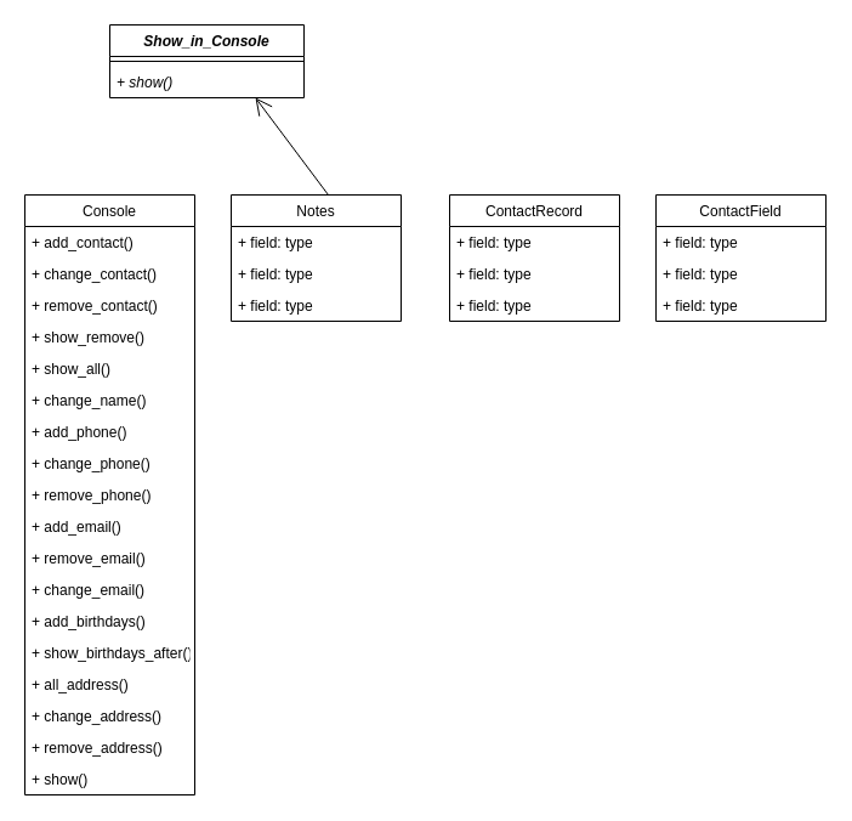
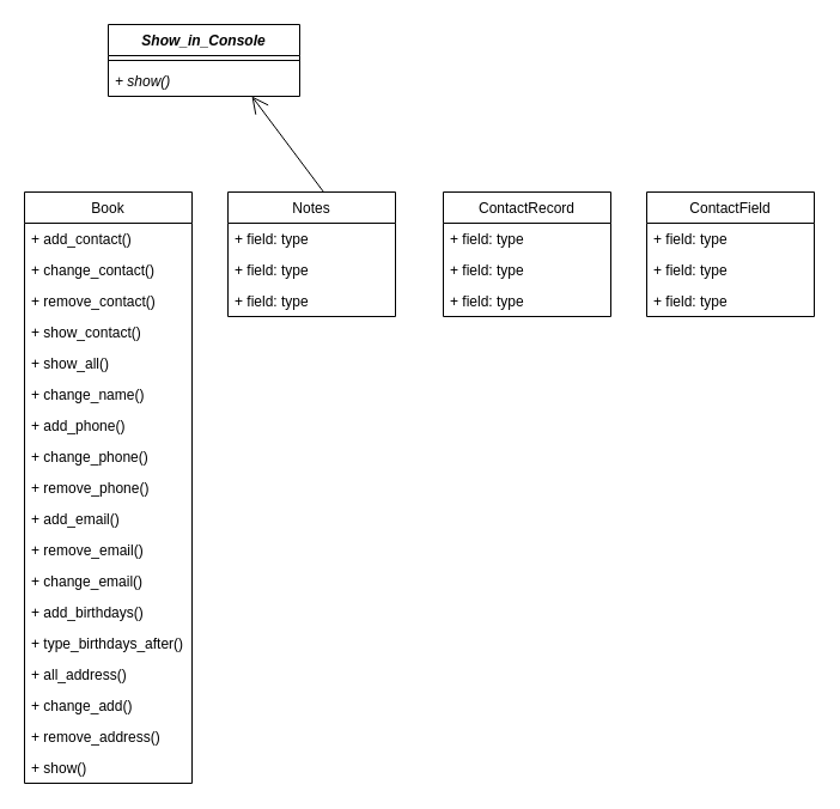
- <mxCell id="5" value="Console" style="swimlane;fontStyle=0;childLayout=stackLayout;horizontal=1;startSize=26;fillColor=none;horizontalStack=0;resizeParent=1;resizeParentMax=0;resizeLast=0;collapsible=1;marginBottom=0;" vertex="1" parent="1"><mxGeometry x="20" y="160" width="140" height="494" as="geometry" /></mxCell>
+ <mxCell id="5" value="Book" style="swimlane;fontStyle=0;childLayout=stackLayout;horizontal=1;startSize=26;fillColor=none;horizontalStack=0;resizeParent=1;resizeParentMax=0;resizeLast=0;collapsible=1;marginBottom=0;" vertex="1" parent="1"><mxGeometry x="20" y="160" width="140" height="494" as="geometry" /></mxCell>
- <mxCell id="9" value="+ show_remove()" style="text;strokeColor=none;fillColor=none;align=left;verticalAlign=top;spacingLeft=4;spacingRight=4;overflow=hidden;rotatable=0;points=[[0,0.5],[1,0.5]];portConstraint=eastwest;" vertex="1" parent="5"><mxGeometry y="104" width="140" height="26" as="geometry" /></mxCell>
+ <mxCell id="9" value="+ show_contact()" style="text;strokeColor=none;fillColor=none;align=left;verticalAlign=top;spacingLeft=4;spacingRight=4;overflow=hidden;rotatable=0;points=[[0,0.5],[1,0.5]];portConstraint=eastwest;" vertex="1" parent="5"><mxGeometry y="104" width="140" height="26" as="geometry" /></mxCell>
- <mxCell id="19" value="+ show_birthdays_after()" style="text;strokeColor=none;fillColor=none;align=left;verticalAlign=top;spacingLeft=4;spacingRight=4;overflow=hidden;rotatable=0;points=[[0,0.5],[1,0.5]];portConstraint=eastwest;" vertex="1" parent="5"><mxGeometry y="364" width="140" height="26" as="geometry" /></mxCell>
+ <mxCell id="19" value="+ type_birthdays_after()" style="text;strokeColor=none;fillColor=none;align=left;verticalAlign=top;spacingLeft=4;spacingRight=4;overflow=hidden;rotatable=0;points=[[0,0.5],[1,0.5]];portConstraint=eastwest;" vertex="1" parent="5"><mxGeometry y="364" width="140" height="26" as="geometry" /></mxCell>
- <mxCell id="21" value="+ change_address()" style="text;strokeColor=none;fillColor=none;align=left;verticalAlign=top;spacingLeft=4;spacingRight=4;overflow=hidden;rotatable=0;points=[[0,0.5],[1,0.5]];portConstraint=eastwest;" vertex="1" parent="5"><mxGeometry y="416" width="140" height="26" as="geometry" /></mxCell>
+ <mxCell id="21" value="+ change_add()" style="text;strokeColor=none;fillColor=none;align=left;verticalAlign=top;spacingLeft=4;spacingRight=4;overflow=hidden;rotatable=0;points=[[0,0.5],[1,0.5]];portConstraint=eastwest;" vertex="1" parent="5"><mxGeometry y="416" width="140" height="26" as="geometry" /></mxCell>
